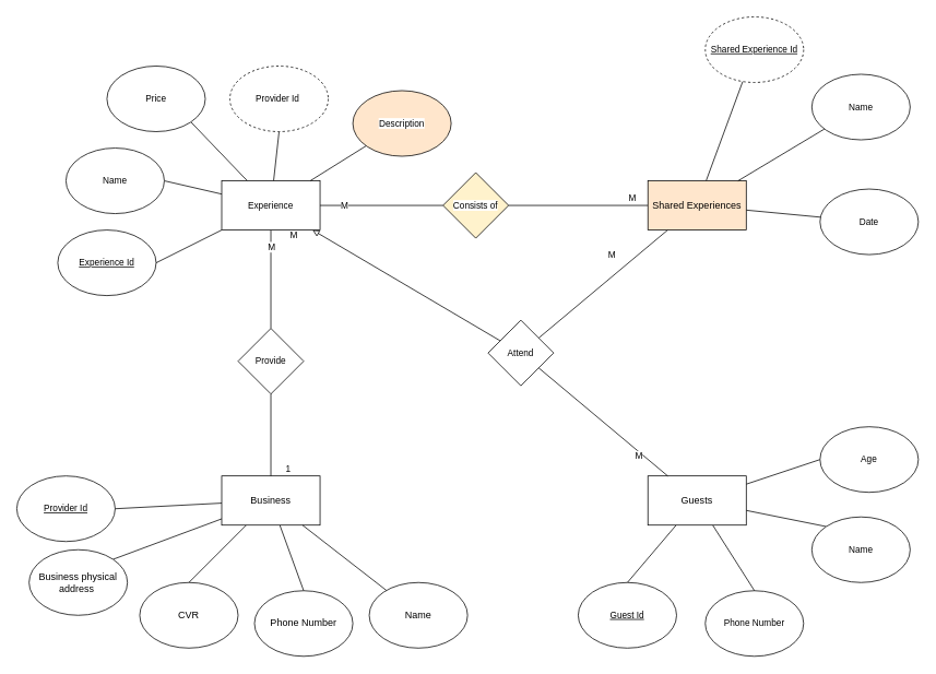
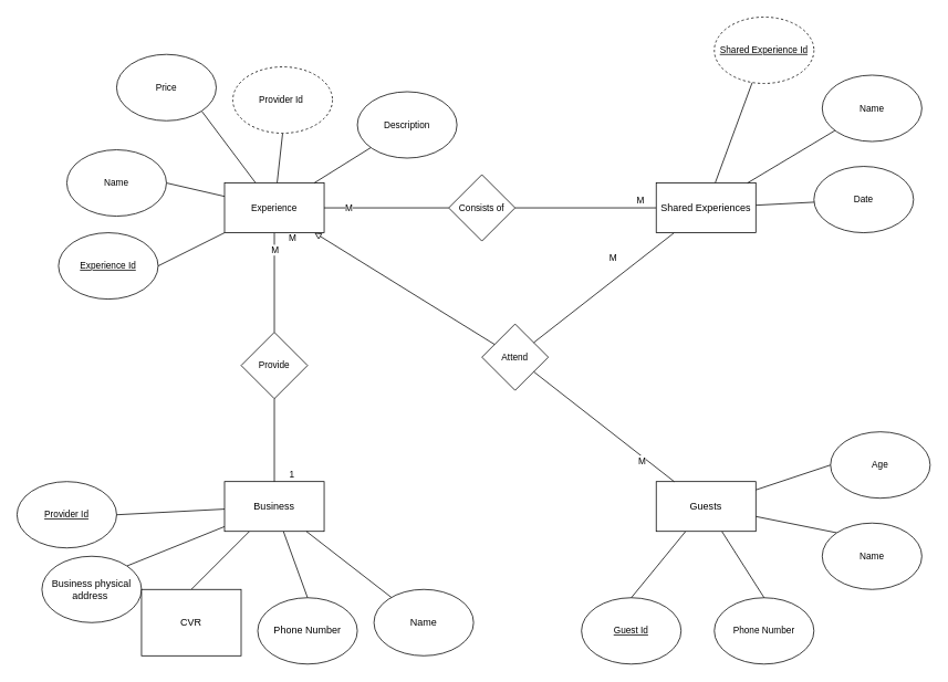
- <mxCell id="52" value="Price" style="ellipse;whiteSpace=wrap;html=1;fontFamily=Helvetica;fontSize=11;fontColor=default;labelBackgroundColor=default;" parent="1" vertex="1"><mxGeometry x="130" y="80" width="120" height="80" as="geometry" /></mxCell>
+ <mxCell id="52" value="Price" style="ellipse;whiteSpace=wrap;html=1;fontFamily=Helvetica;fontSize=11;fontColor=default;labelBackgroundColor=default;" parent="1" vertex="1"><mxGeometry x="140" y="65" width="120" height="80" as="geometry" /></mxCell>
- <mxCell id="57" value="Description" style="ellipse;whiteSpace=wrap;html=1;fontFamily=Helvetica;fontSize=11;fontColor=default;labelBackgroundColor=default;fillColor=#ffe6cc;" parent="1" vertex="1"><mxGeometry x="430" y="110" width="120" height="80" as="geometry" /></mxCell>
+ <mxCell id="57" value="Description" style="ellipse;whiteSpace=wrap;html=1;fontFamily=Helvetica;fontSize=11;fontColor=default;labelBackgroundColor=default;" parent="1" vertex="1"><mxGeometry x="430" y="110" width="120" height="80" as="geometry" /></mxCell>
- <mxCell id="21" value="Consists of" style="rhombus;whiteSpace=wrap;html=1;fontFamily=Helvetica;fontSize=11;fontColor=default;labelBackgroundColor=default;fillColor=#fff2cc;" parent="1" vertex="1"><mxGeometry x="540" y="210" width="80" height="80" as="geometry" /></mxCell>
+ <mxCell id="21" value="Consists of" style="rhombus;whiteSpace=wrap;html=1;fontFamily=Helvetica;fontSize=11;fontColor=default;labelBackgroundColor=default;" parent="1" vertex="1"><mxGeometry x="540" y="210" width="80" height="80" as="geometry" /></mxCell>
- <mxCell id="41" value="Shared Experiences" style="rounded=0;whiteSpace=wrap;html=1;container=0;fillColor=#ffe6cc;" parent="1" vertex="1"><mxGeometry x="790" y="220" width="120" height="60" as="geometry" /></mxCell>
+ <mxCell id="41" value="Shared Experiences" style="rounded=0;whiteSpace=wrap;html=1;container=0;" parent="1" vertex="1"><mxGeometry x="790" y="220" width="120" height="60" as="geometry" /></mxCell>
- <mxCell id="58" value="Date" style="ellipse;whiteSpace=wrap;html=1;fontFamily=Helvetica;fontSize=11;fontColor=default;labelBackgroundColor=default;container=0;" parent="1" vertex="1"><mxGeometry x="1000" y="230" width="120" height="80" as="geometry" /></mxCell>
+ <mxCell id="58" value="Date" style="ellipse;whiteSpace=wrap;html=1;fontFamily=Helvetica;fontSize=11;fontColor=default;labelBackgroundColor=default;container=0;" parent="1" vertex="1"><mxGeometry x="980" y="200" width="120" height="80" as="geometry" /></mxCell>
- <mxCell id="34" value="Attend" style="rhombus;whiteSpace=wrap;html=1;fontFamily=Helvetica;fontSize=11;fontColor=default;labelBackgroundColor=default;" parent="1" vertex="1"><mxGeometry x="595" y="390" width="80" height="80" as="geometry" /></mxCell>
+ <mxCell id="34" value="Attend" style="rhombus;whiteSpace=wrap;html=1;fontFamily=Helvetica;fontSize=11;fontColor=default;labelBackgroundColor=default;" parent="1" vertex="1"><mxGeometry x="580" y="390" width="80" height="80" as="geometry" /></mxCell>
- <mxCell id="9" value="Business physical address&amp;nbsp;" style="ellipse;whiteSpace=wrap;html=1;container=0;" parent="2" vertex="1"><mxGeometry x="15" y="90" width="120" height="80" as="geometry" /></mxCell>
+ <mxCell id="9" value="Business physical address&amp;nbsp;" style="ellipse;whiteSpace=wrap;html=1;container=0;" parent="2" vertex="1"><mxGeometry x="30" y="90" width="120" height="80" as="geometry" /></mxCell>
- <mxCell id="10" value="CVR" style="ellipse;whiteSpace=wrap;html=1;container=0;" parent="2" vertex="1"><mxGeometry x="150" y="130" width="120" height="80" as="geometry" /></mxCell>
+ <mxCell id="10" value="CVR" style="whiteSpace=wrap;html=1;container=0;rounded=0;" parent="2" vertex="1"><mxGeometry x="150" y="130" width="120" height="80" as="geometry" /></mxCell>
- <mxCell id="23" value="&lt;u&gt;Guest Id&lt;/u&gt;" style="ellipse;whiteSpace=wrap;html=1;fontFamily=Helvetica;fontSize=11;fontColor=default;labelBackgroundColor=default;container=0;" parent="22" vertex="1"><mxGeometry x="5" y="190" width="120" height="80" as="geometry" /></mxCell>
+ <mxCell id="23" value="&lt;u&gt;Guest Id&lt;/u&gt;" style="ellipse;whiteSpace=wrap;html=1;fontFamily=Helvetica;fontSize=11;fontColor=default;labelBackgroundColor=default;container=0;" parent="22" vertex="1"><mxGeometry y="200" width="120" height="80" as="geometry" /></mxCell>
